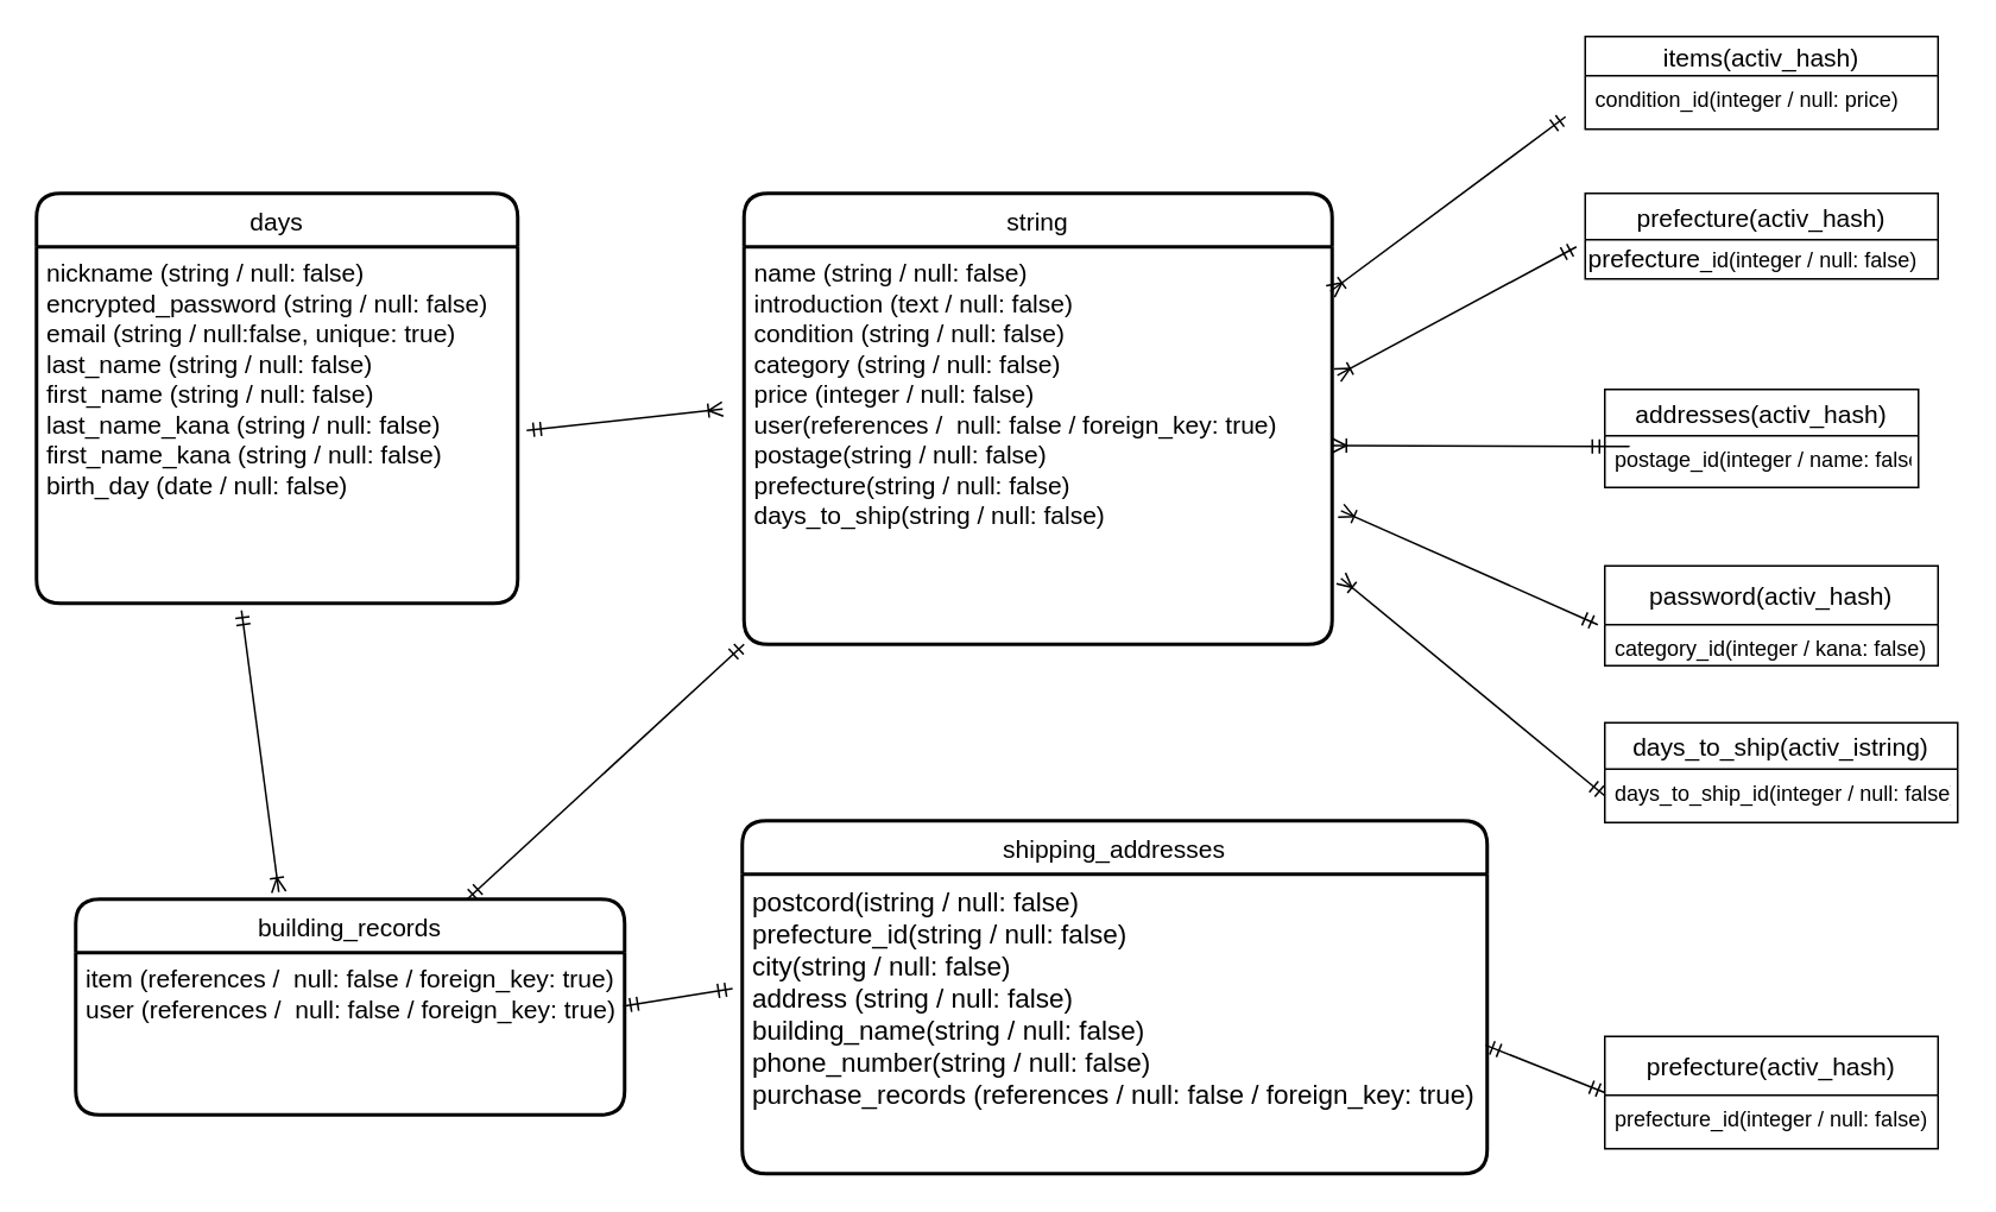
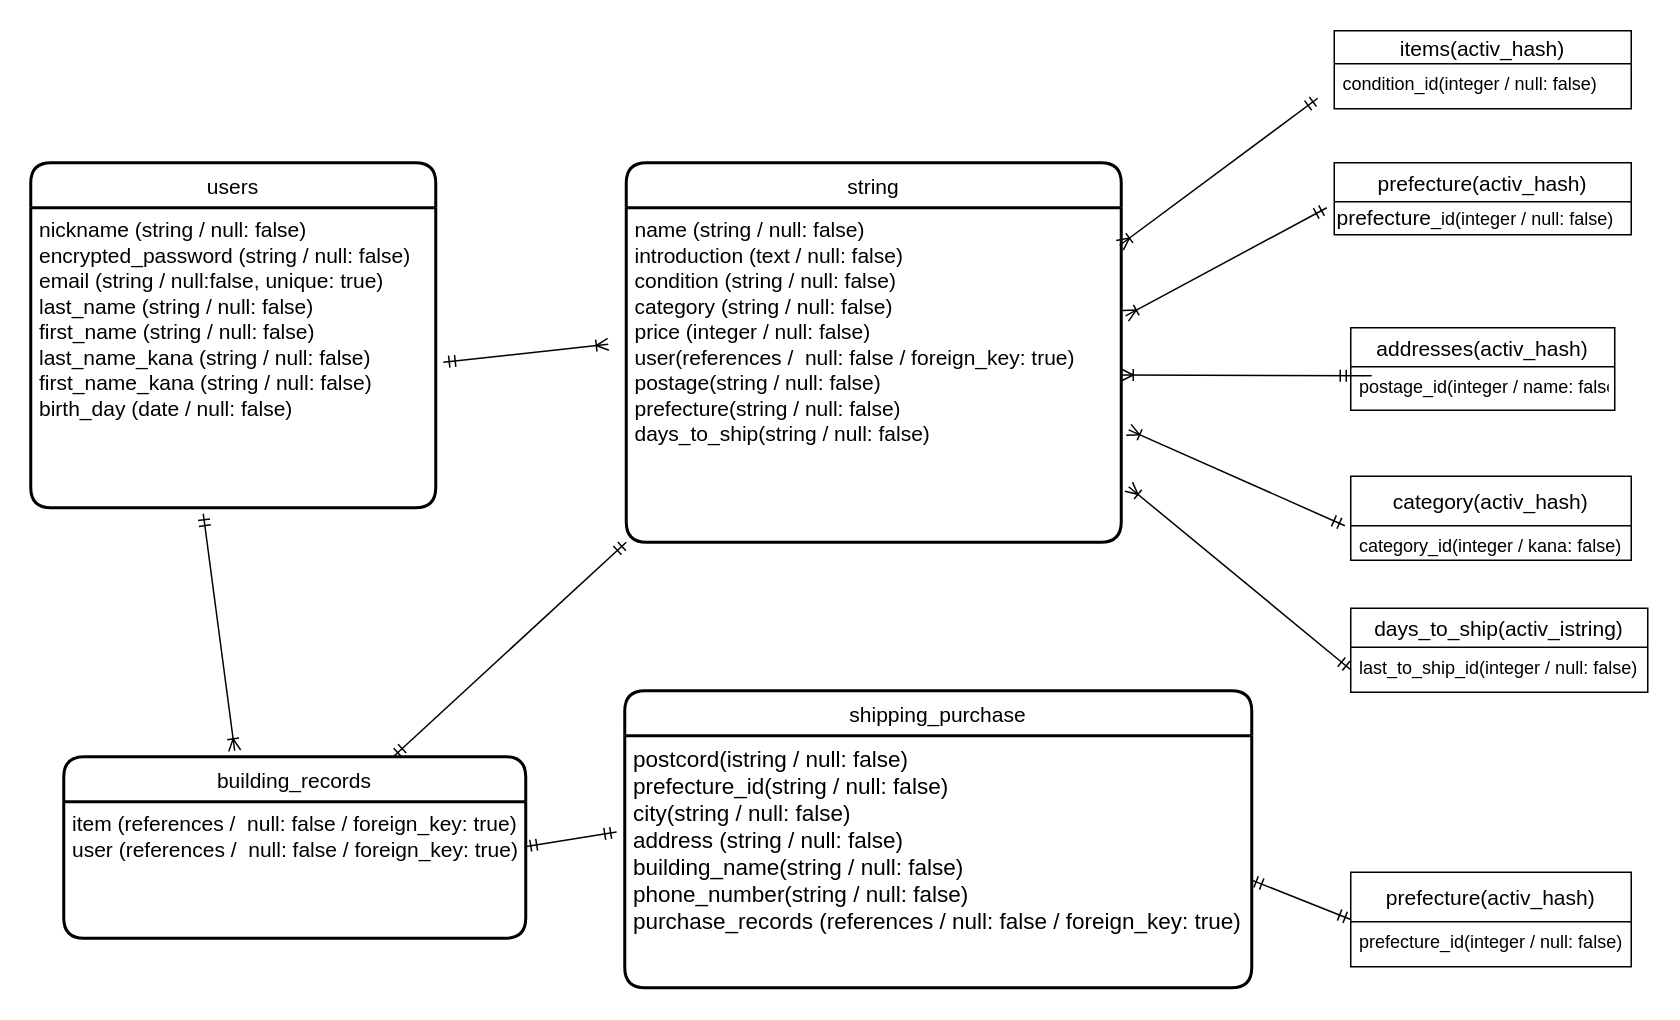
- <mxCell id="15" value="condition_id(integer / null: price)" style="text;strokeColor=none;fillColor=none;spacingLeft=4;spacingRight=4;overflow=hidden;rotatable=0;points=[[0,0.5],[1,0.5]];portConstraint=eastwest;fontSize=12;" parent="14" vertex="1"><mxGeometry y="22" width="198" height="30" as="geometry" /></mxCell>
+ <mxCell id="15" value="condition_id(integer / null: false)" style="text;strokeColor=none;fillColor=none;spacingLeft=4;spacingRight=4;overflow=hidden;rotatable=0;points=[[0,0.5],[1,0.5]];portConstraint=eastwest;fontSize=12;" parent="14" vertex="1"><mxGeometry y="22" width="198" height="30" as="geometry" /></mxCell>
- <mxCell id="2" value="days" style="swimlane;childLayout=stackLayout;horizontal=1;startSize=30;horizontalStack=0;rounded=1;fontSize=14;fontStyle=0;strokeWidth=2;resizeParent=0;resizeLast=1;shadow=0;dashed=0;align=center;" parent="1" vertex="1"><mxGeometry x="20" y="108" width="270" height="230" as="geometry" /></mxCell>
+ <mxCell id="2" value="users" style="swimlane;childLayout=stackLayout;horizontal=1;startSize=30;horizontalStack=0;rounded=1;fontSize=14;fontStyle=0;strokeWidth=2;resizeParent=0;resizeLast=1;shadow=0;dashed=0;align=center;" parent="1" vertex="1"><mxGeometry x="20" y="108" width="270" height="230" as="geometry" /></mxCell>
- <mxCell id="20" value="password(activ_hash)" style="swimlane;fontStyle=0;childLayout=stackLayout;horizontal=1;startSize=33;horizontalStack=0;resizeParent=1;resizeParentMax=0;resizeLast=0;collapsible=1;marginBottom=0;align=center;fontSize=14;" parent="1" vertex="1"><mxGeometry x="900" y="317" width="187" height="56" as="geometry" /></mxCell>
+ <mxCell id="20" value="category(activ_hash)" style="swimlane;fontStyle=0;childLayout=stackLayout;horizontal=1;startSize=33;horizontalStack=0;resizeParent=1;resizeParentMax=0;resizeLast=0;collapsible=1;marginBottom=0;align=center;fontSize=14;" parent="1" vertex="1"><mxGeometry x="900" y="317" width="187" height="56" as="geometry" /></mxCell>
- <mxCell id="25" value="days_to_ship_id(integer / null: false)" style="text;strokeColor=none;fillColor=none;spacingLeft=4;spacingRight=4;overflow=hidden;rotatable=0;points=[[0,0.5],[1,0.5]];portConstraint=eastwest;fontSize=12;" parent="24" vertex="1"><mxGeometry y="26" width="198" height="30" as="geometry" /></mxCell>
+ <mxCell id="25" value="last_to_ship_id(integer / null: false)" style="text;strokeColor=none;fillColor=none;spacingLeft=4;spacingRight=4;overflow=hidden;rotatable=0;points=[[0,0.5],[1,0.5]];portConstraint=eastwest;fontSize=12;" parent="24" vertex="1"><mxGeometry y="26" width="198" height="30" as="geometry" /></mxCell>
- <mxCell id="6" value="shipping_addresses" style="swimlane;childLayout=stackLayout;horizontal=1;startSize=30;horizontalStack=0;rounded=1;fontSize=14;fontStyle=0;strokeWidth=2;resizeParent=0;resizeLast=1;shadow=0;dashed=0;align=center;" parent="1" vertex="1"><mxGeometry x="416" y="460" width="418" height="198" as="geometry" /></mxCell>
+ <mxCell id="6" value="shipping_purchase" style="swimlane;childLayout=stackLayout;horizontal=1;startSize=30;horizontalStack=0;rounded=1;fontSize=14;fontStyle=0;strokeWidth=2;resizeParent=0;resizeLast=1;shadow=0;dashed=0;align=center;" parent="1" vertex="1"><mxGeometry x="416" y="460" width="418" height="198" as="geometry" /></mxCell>
